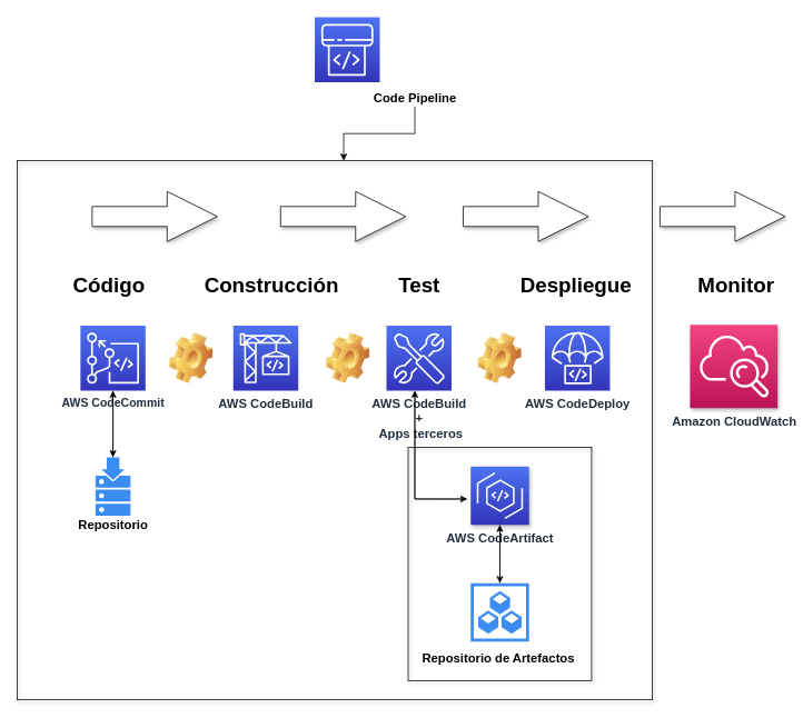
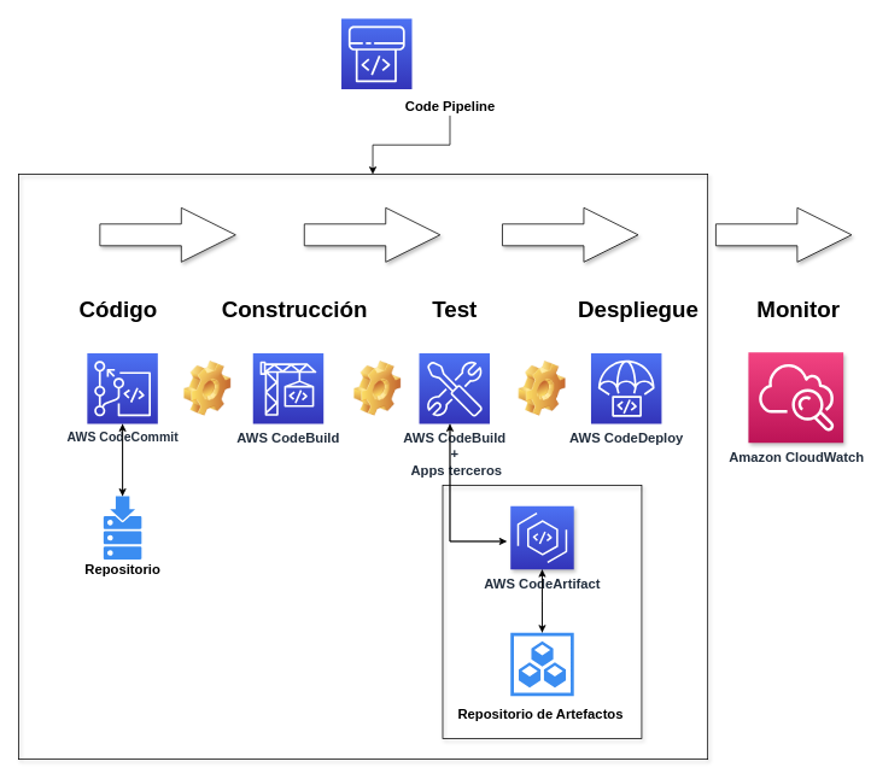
- <mxCell id="29" value="&lt;font size=&quot;1&quot; style=&quot;&quot;&gt;&lt;b style=&quot;font-size: 25px;&quot;&gt;Despliegue&lt;/b&gt;&lt;/font&gt;" style="text;html=1;resizable=0;autosize=1;align=center;verticalAlign=middle;points=[];fillColor=none;strokeColor=none;rounded=0;shadow=1;" parent="1" vertex="1"><mxGeometry x="615" y="325" width="150" height="30" as="geometry" /></mxCell>
+ <mxCell id="29" value="&lt;font size=&quot;1&quot; style=&quot;&quot;&gt;&lt;b style=&quot;font-size: 25px;&quot;&gt;Despliegue&lt;/b&gt;&lt;/font&gt;" style="text;html=1;resizable=0;autosize=1;align=center;verticalAlign=middle;points=[];fillColor=none;strokeColor=none;rounded=0;shadow=1;" parent="1" vertex="1"><mxGeometry x="630" y="325" width="150" height="30" as="geometry" /></mxCell>
